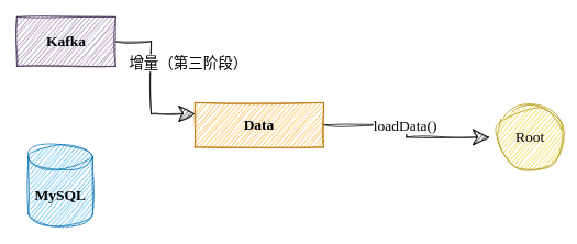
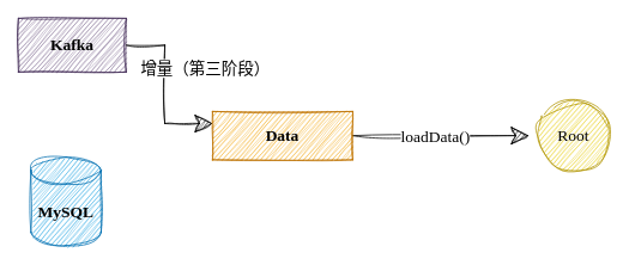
- <mxCell id="9" value="&lt;font face=&quot;Comic Sans MS&quot;&gt;&lt;span style=&quot;font-size: 18px;&quot;&gt;Root&lt;/span&gt;&lt;/font&gt;" style="ellipse;whiteSpace=wrap;html=1;fillColor=#e3c800;strokeColor=#B09500;fontColor=#000000;rounded=0;sketch=1;curveFitting=1;jiggle=2;glass=0;shadow=0;" vertex="1" parent="1"><mxGeometry x="603" y="126" width="80" height="80" as="geometry" /></mxCell>
+ <mxCell id="9" value="&lt;font face=&quot;Comic Sans MS&quot;&gt;&lt;span style=&quot;font-size: 18px;&quot;&gt;Root&lt;/span&gt;&lt;/font&gt;" style="ellipse;whiteSpace=wrap;html=1;fillColor=#e3c800;strokeColor=#B09500;fontColor=#000000;rounded=0;sketch=1;curveFitting=1;jiggle=2;glass=0;shadow=0;" vertex="1" parent="1"><mxGeometry x="598" y="111" width="80" height="80" as="geometry" /></mxCell>
